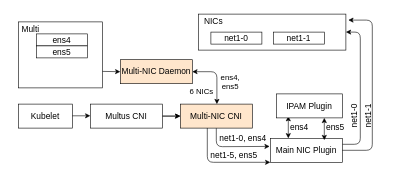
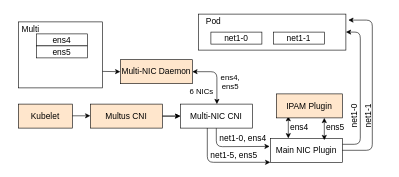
- <mxCell id="12" value="NICs" style="text;html=1;align=center;verticalAlign=middle;resizable=0;points=[];autosize=1;strokeColor=none;fillColor=none;fontSize=14;" parent="1" vertex="1"><mxGeometry x="330" y="20" width="50" height="30" as="geometry" /></mxCell>
+ <mxCell id="12" value="Pod" style="text;html=1;align=center;verticalAlign=middle;resizable=0;points=[];autosize=1;strokeColor=none;fillColor=none;fontSize=14;" parent="1" vertex="1"><mxGeometry x="330" y="20" width="50" height="30" as="geometry" /></mxCell>
- <mxCell id="6" value="IPAM Plugin" style="rounded=0;whiteSpace=wrap;html=1;fontSize=14;" parent="1" vertex="1"><mxGeometry x="460" y="156" width="110" height="40" as="geometry" /></mxCell>
+ <mxCell id="6" value="IPAM Plugin" style="rounded=0;whiteSpace=wrap;html=1;fontSize=14;fillColor=#ffe6cc;" parent="1" vertex="1"><mxGeometry x="460" y="156" width="110" height="40" as="geometry" /></mxCell>
- <mxCell id="10" value="Kubelet" style="rounded=0;whiteSpace=wrap;html=1;fontSize=14;" parent="1" vertex="1"><mxGeometry x="30" y="173" width="90" height="40" as="geometry" /></mxCell>
+ <mxCell id="10" value="Kubelet" style="rounded=0;whiteSpace=wrap;html=1;fontSize=14;fillColor=#ffe6cc;" parent="1" vertex="1"><mxGeometry x="30" y="173" width="90" height="40" as="geometry" /></mxCell>
- <mxCell id="9" value="Multus CNI" style="rounded=0;whiteSpace=wrap;html=1;fontSize=14;" parent="1" vertex="1"><mxGeometry x="150" y="173" width="120" height="40" as="geometry" /></mxCell>
+ <mxCell id="9" value="Multus CNI" style="rounded=0;whiteSpace=wrap;html=1;fontSize=14;fillColor=#ffe6cc;" parent="1" vertex="1"><mxGeometry x="150" y="173" width="120" height="40" as="geometry" /></mxCell>
- <mxCell id="5" value="Multi-NIC CNI" style="rounded=0;whiteSpace=wrap;html=1;fontSize=14;fillColor=#ffe6cc;" parent="1" vertex="1"><mxGeometry x="300" y="173" width="120" height="40" as="geometry" /></mxCell>
+ <mxCell id="5" value="Multi-NIC CNI" style="rounded=0;whiteSpace=wrap;html=1;fontSize=14;" parent="1" vertex="1"><mxGeometry x="300" y="173" width="120" height="40" as="geometry" /></mxCell>
